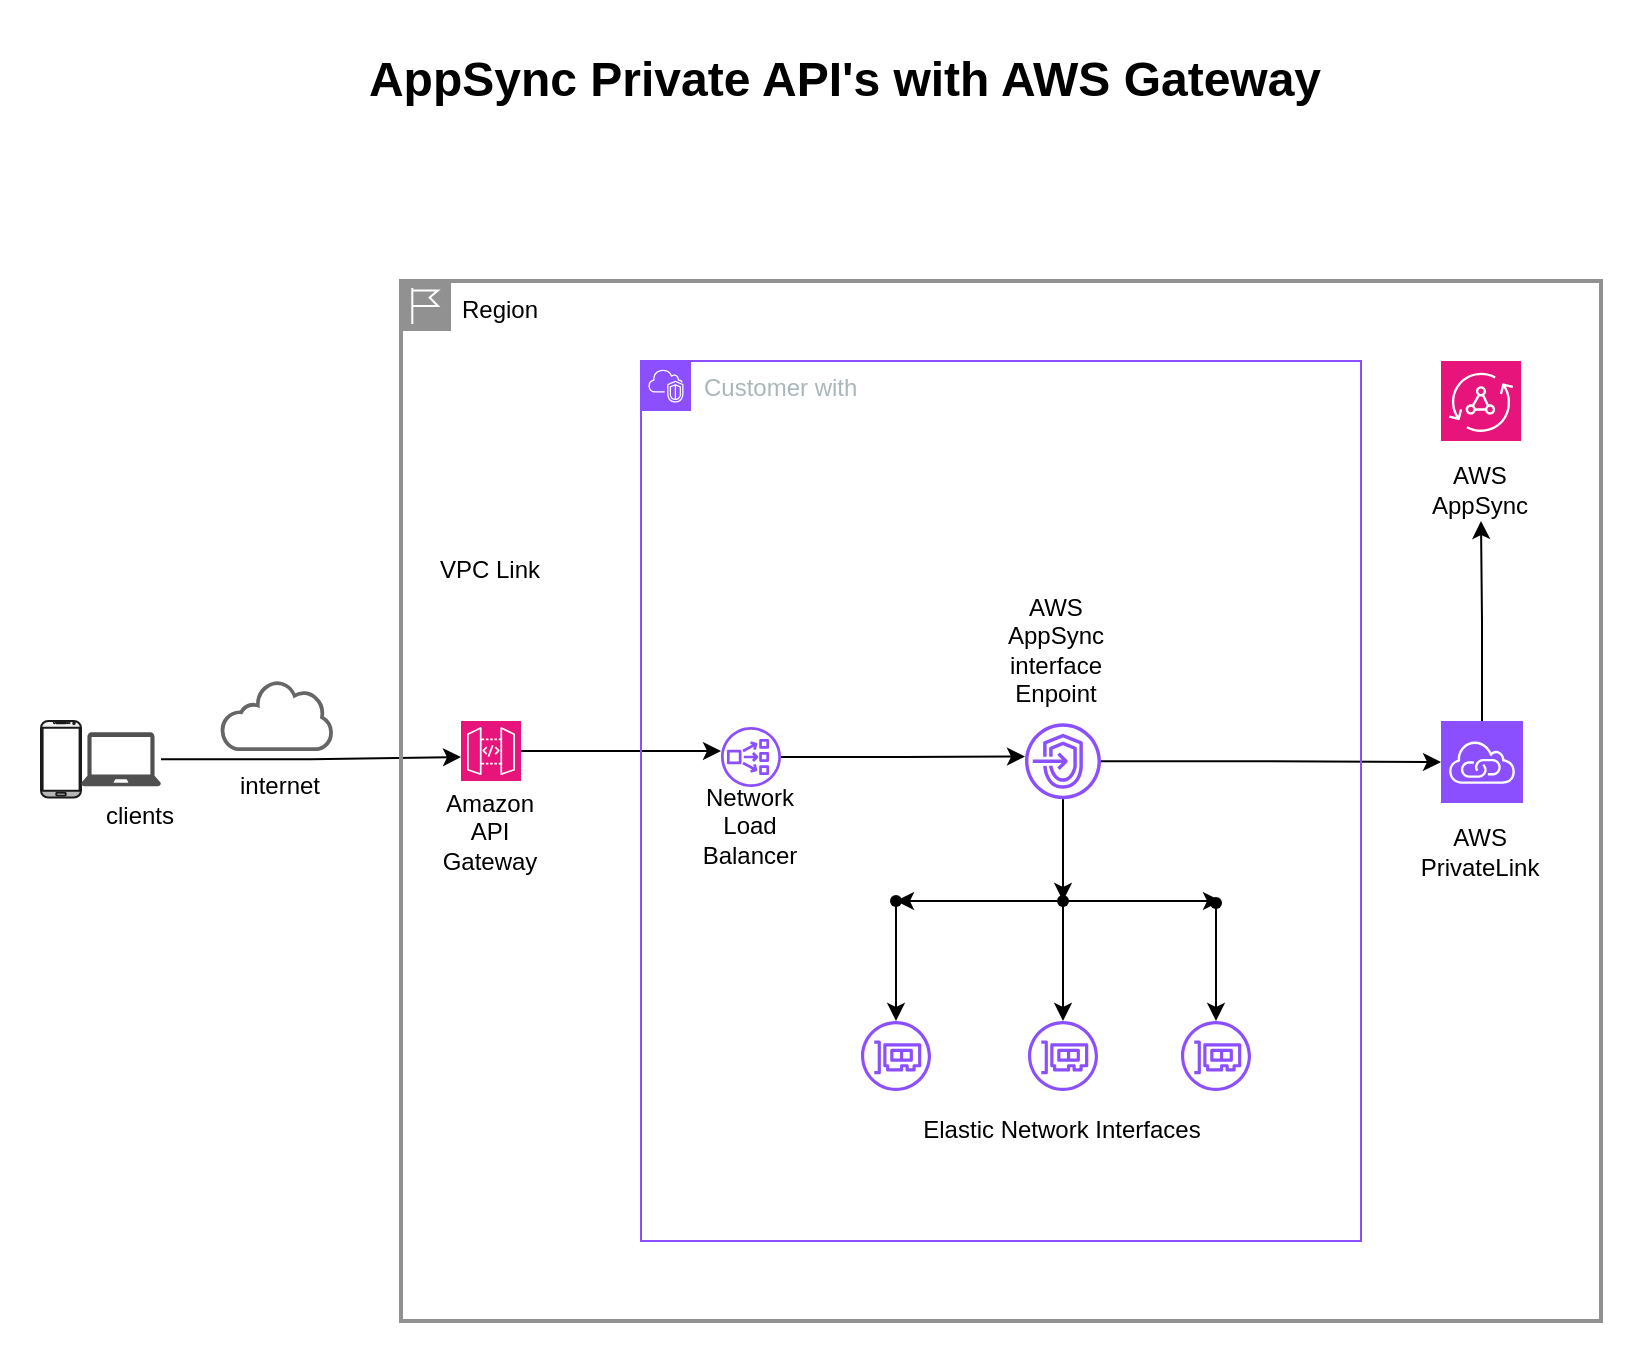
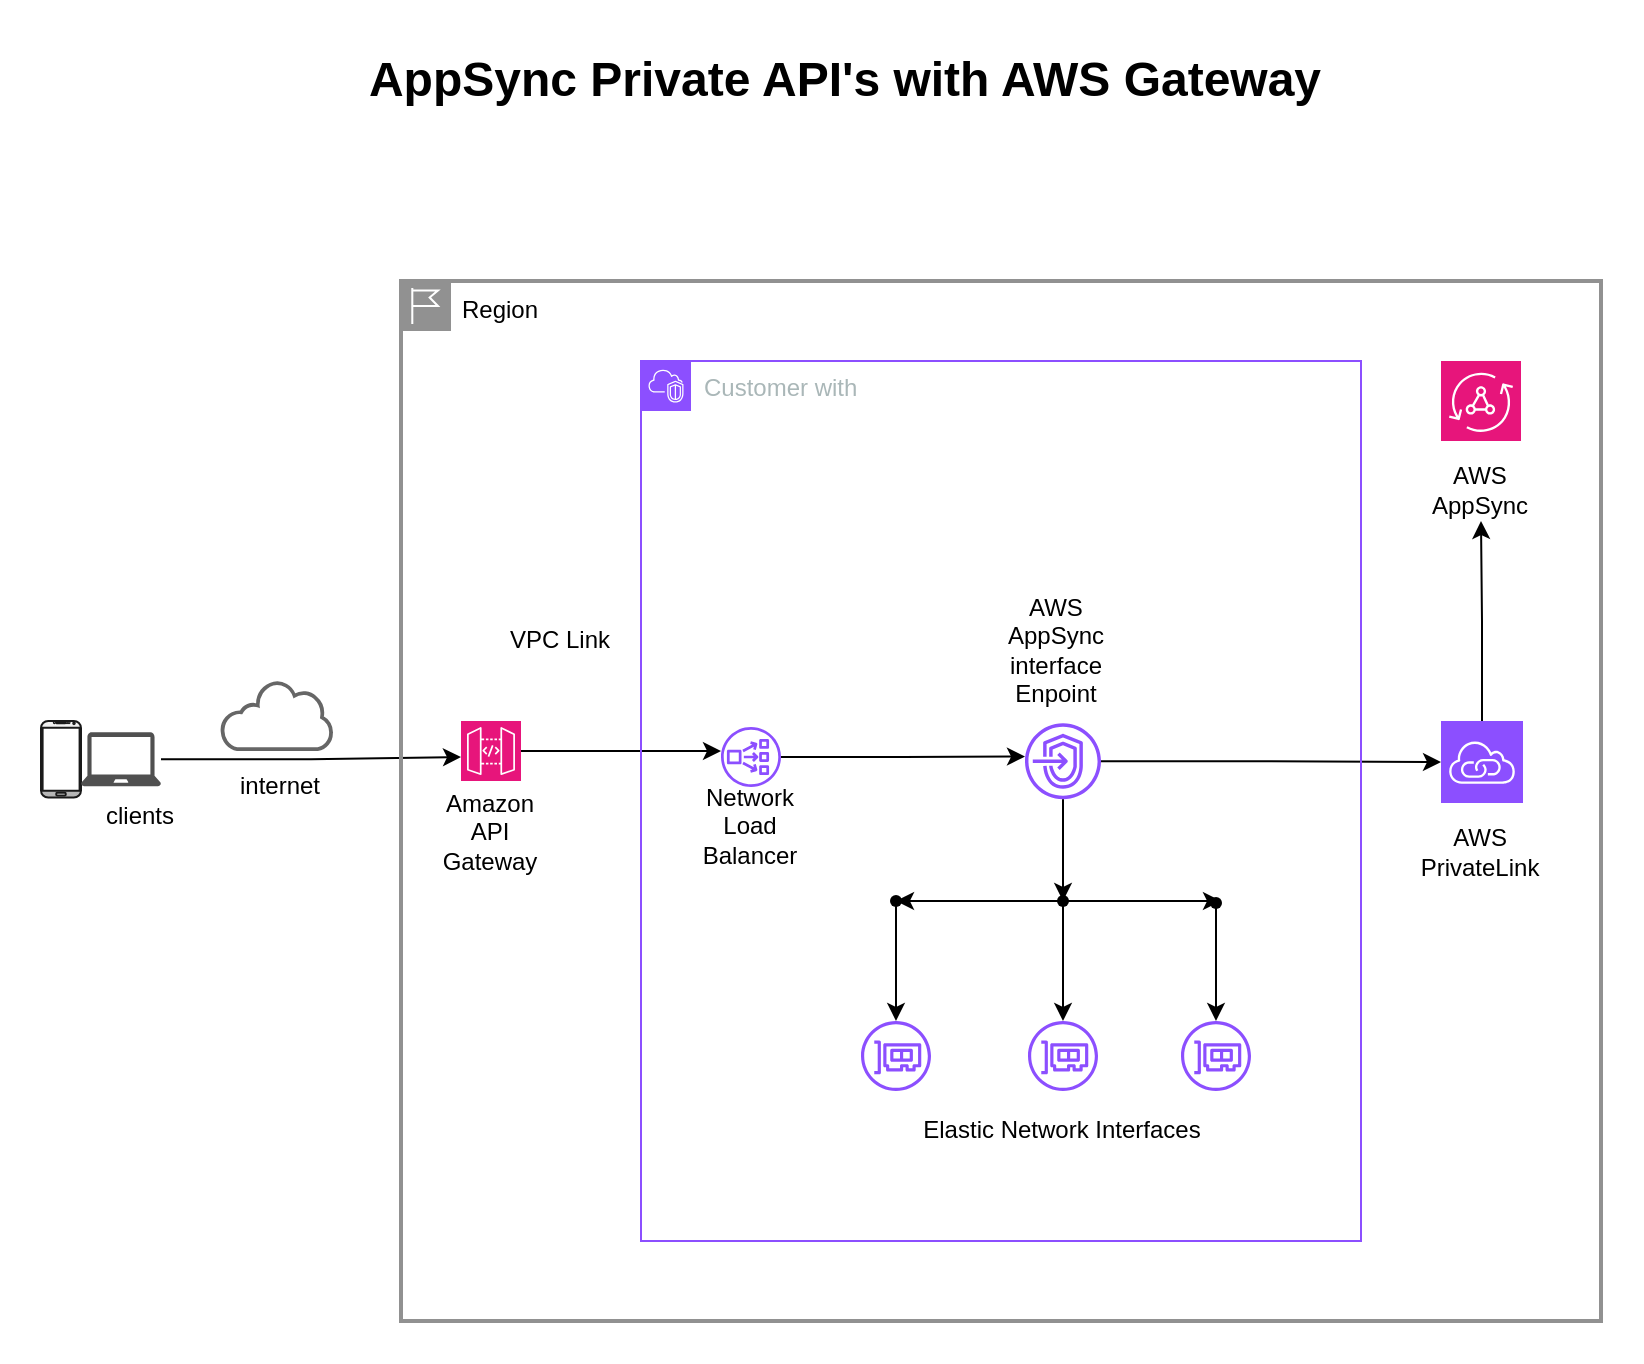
- <mxCell id="37" value="VPC Link" style="text;html=1;align=center;verticalAlign=middle;whiteSpace=wrap;rounded=0;" vertex="1" parent="1"><mxGeometry x="215" y="275" width="60" height="20" as="geometry" /></mxCell>
+ <mxCell id="37" value="VPC Link" style="text;html=1;align=center;verticalAlign=middle;whiteSpace=wrap;rounded=0;" vertex="1" parent="1"><mxGeometry x="250" y="310" width="60" height="20" as="geometry" /></mxCell>
